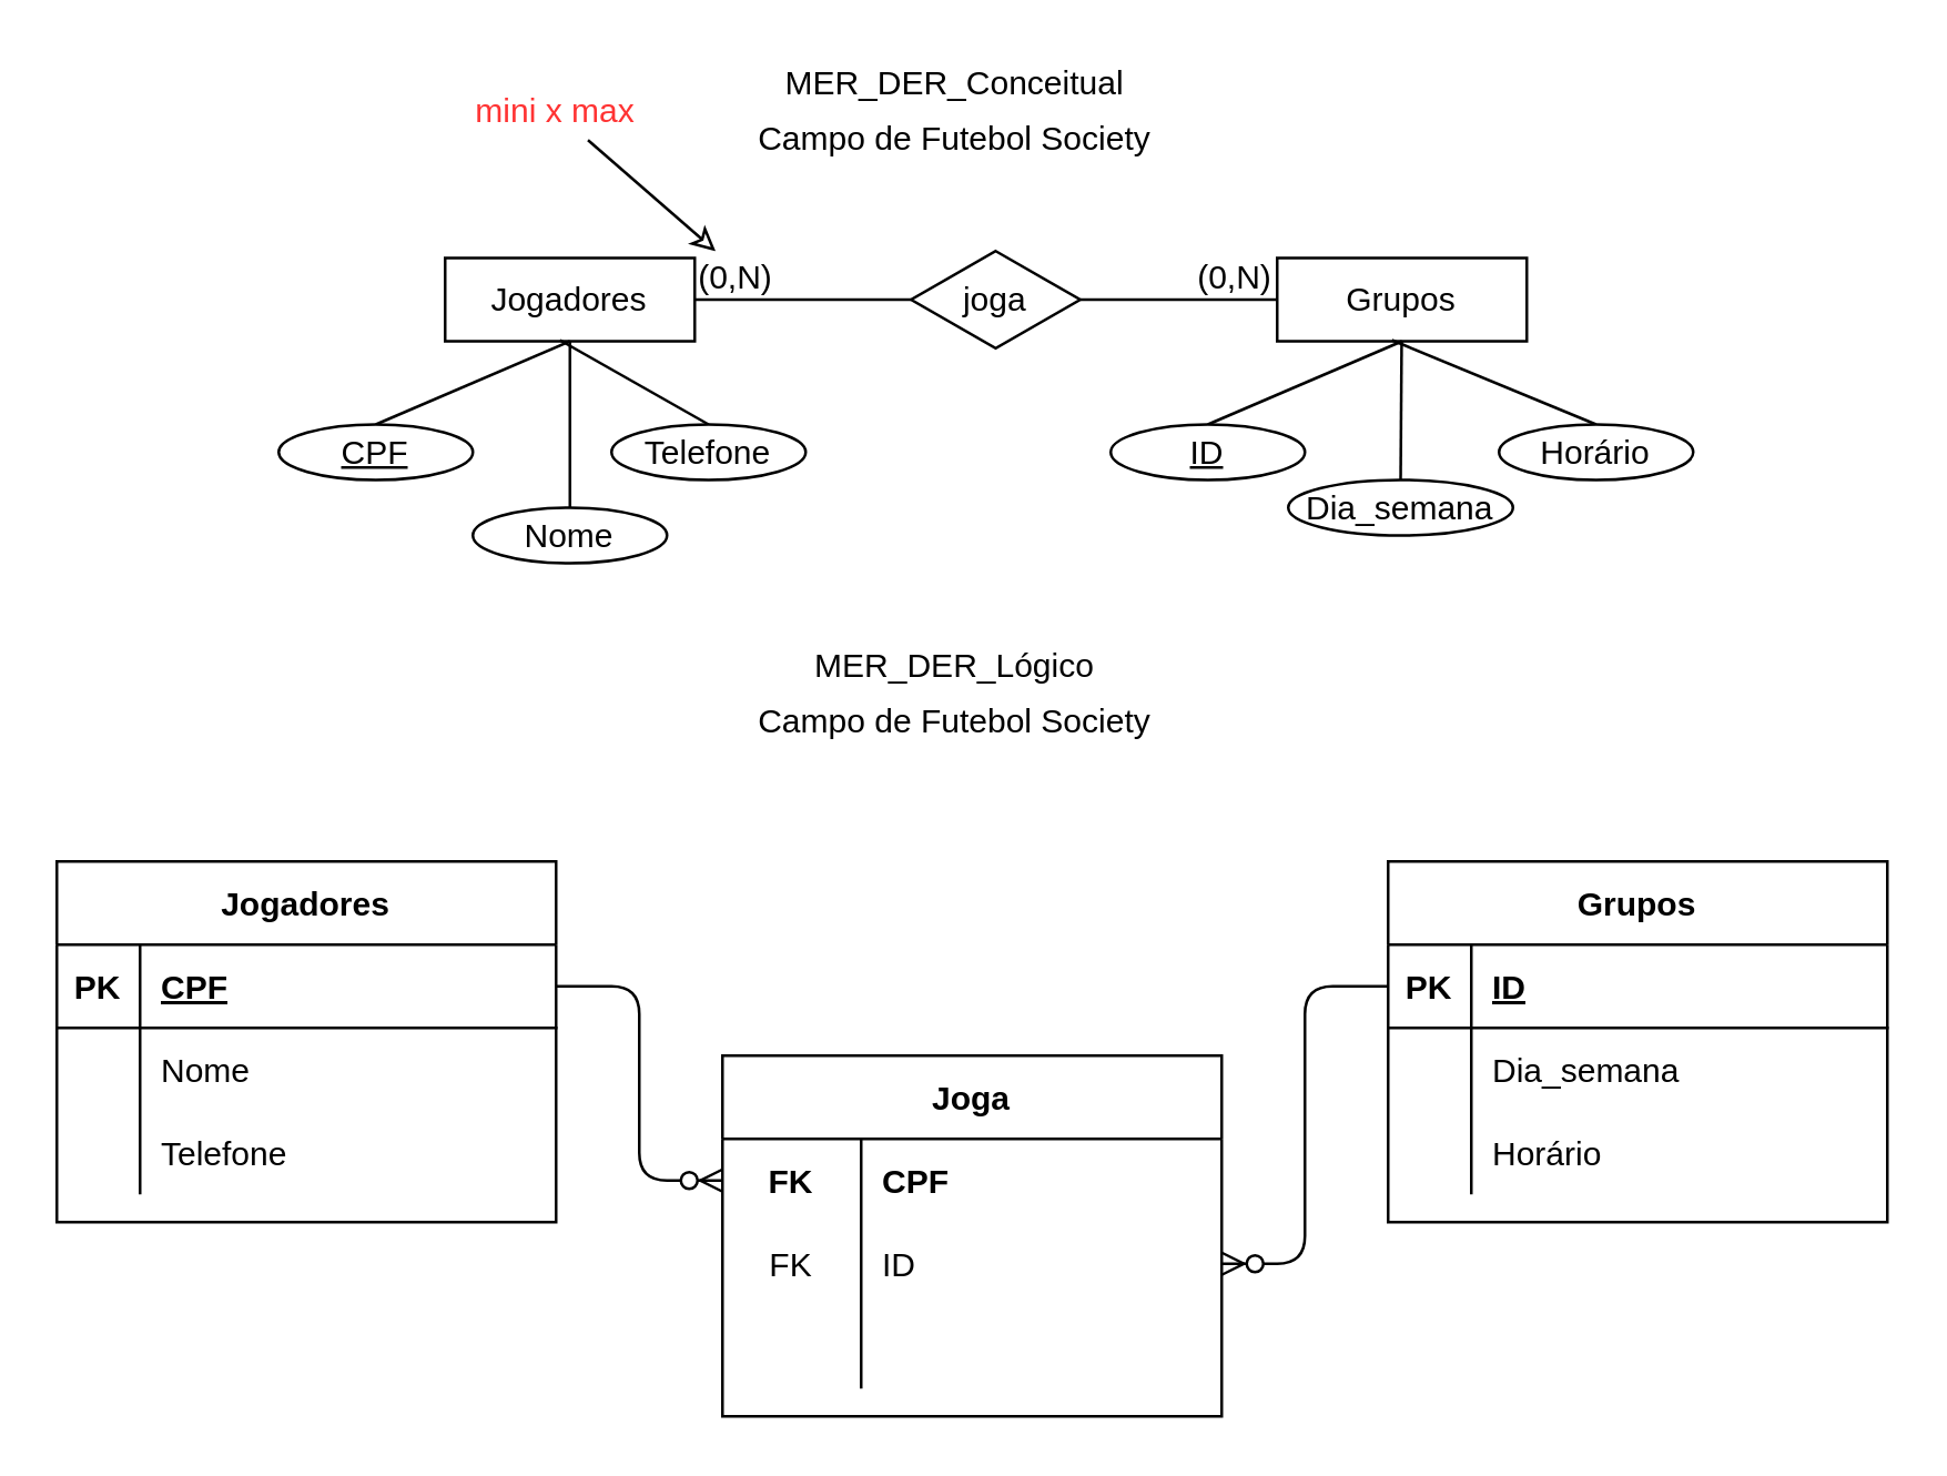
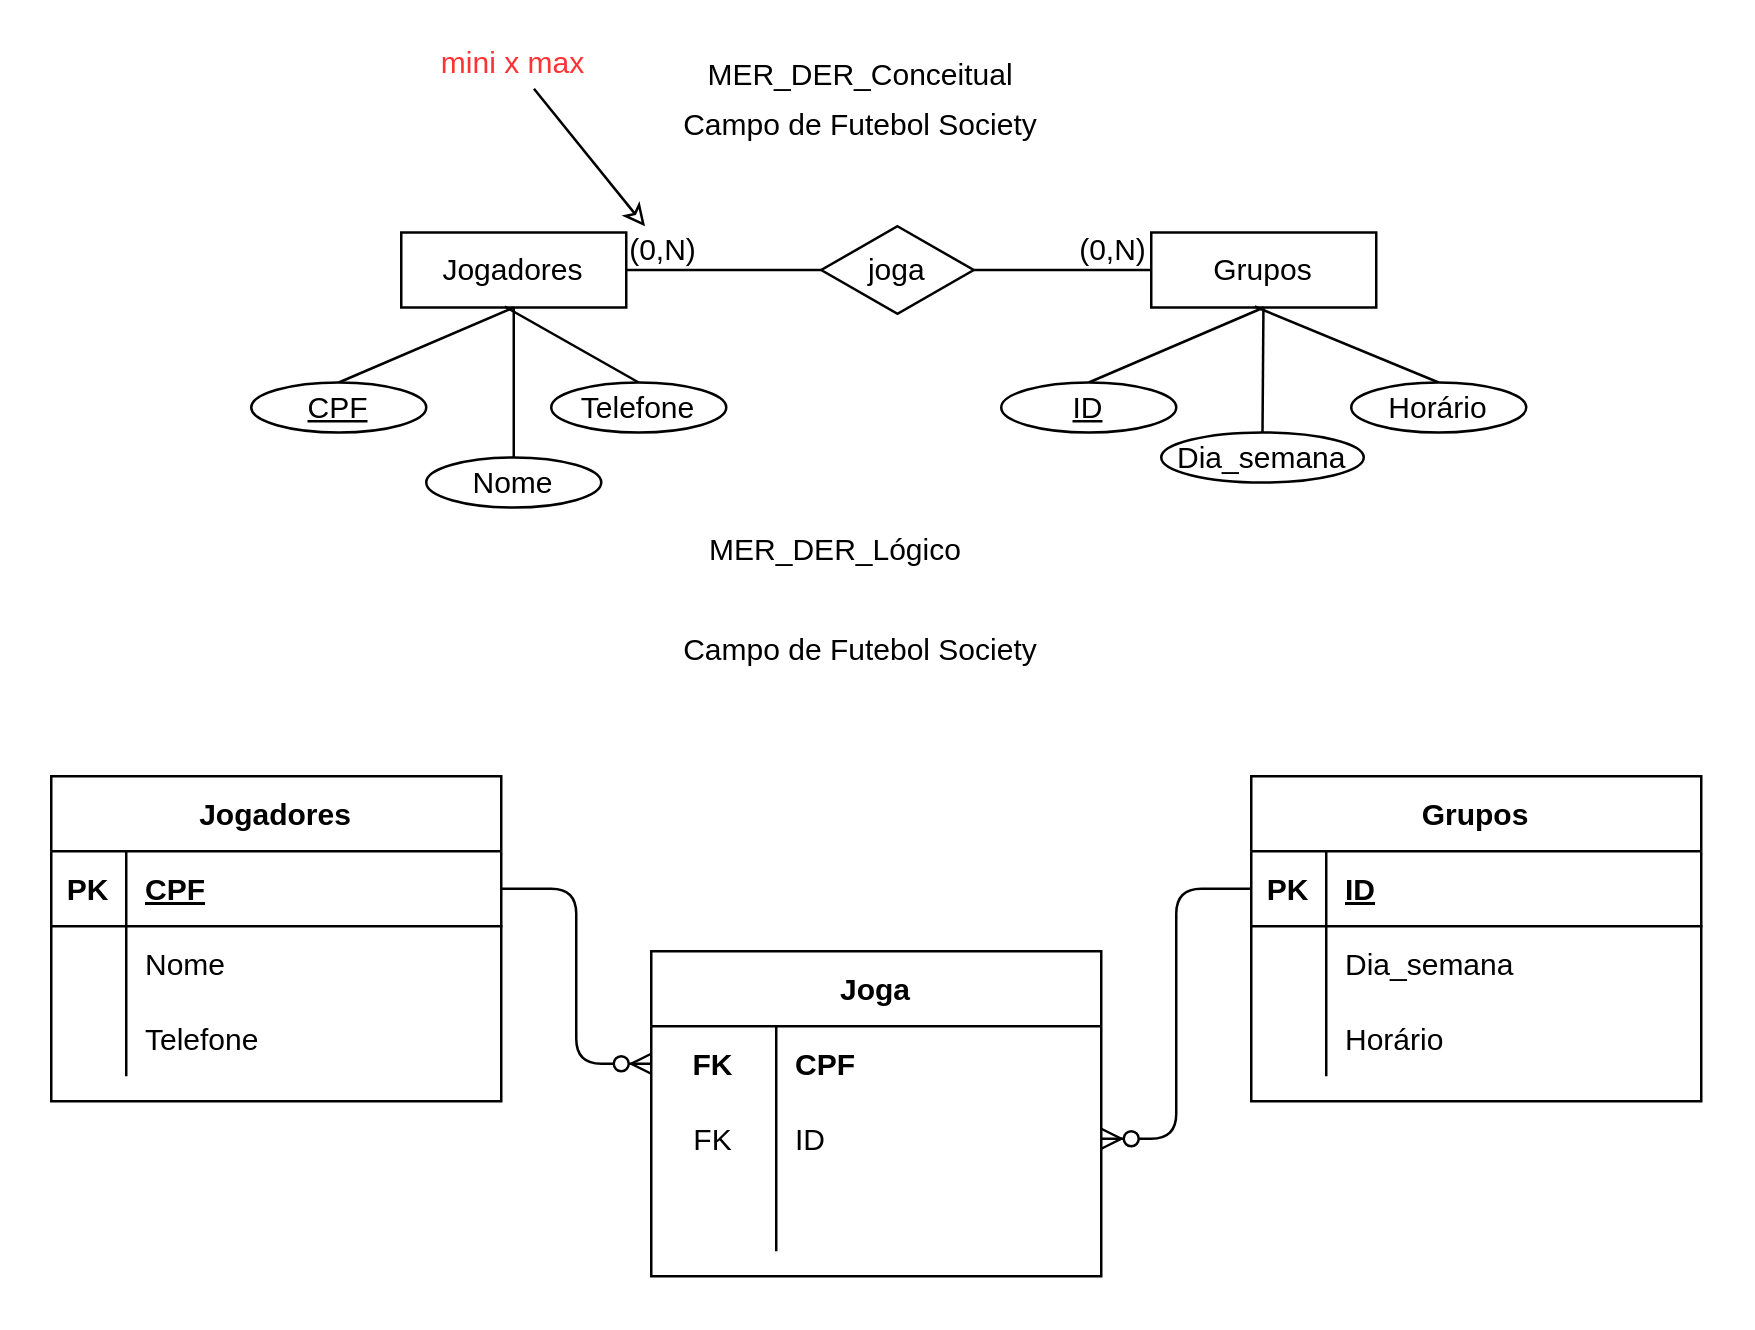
- <mxCell id="59" value="mini x max" style="text;html=1;strokeColor=none;fillColor=none;align=center;verticalAlign=middle;whiteSpace=wrap;rounded=0;fontColor=#FF3333;" vertex="1" parent="1"><mxGeometry x="160" y="30" width="80" height="20" as="geometry" /></mxCell>
+ <mxCell id="59" value="mini x max" style="text;html=1;strokeColor=none;fillColor=none;align=center;verticalAlign=middle;whiteSpace=wrap;rounded=0;fontColor=#FF3333;" vertex="1" parent="1"><mxGeometry x="165" y="15" width="80" height="20" as="geometry" /></mxCell>
- <mxCell id="33" value="MER_DER_Lógico" style="text;html=1;strokeColor=none;fillColor=none;align=center;verticalAlign=middle;whiteSpace=wrap;rounded=0;" vertex="1" parent="1"><mxGeometry x="279" y="230" width="130" height="20" as="geometry" /></mxCell>
+ <mxCell id="33" value="MER_DER_Lógico" style="text;html=1;strokeColor=none;fillColor=none;align=center;verticalAlign=middle;whiteSpace=wrap;rounded=0;" vertex="1" parent="1"><mxGeometry x="269" y="210" width="130" height="20" as="geometry" /></mxCell>
